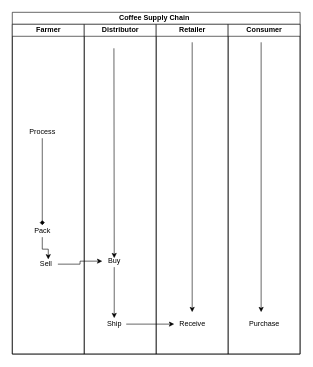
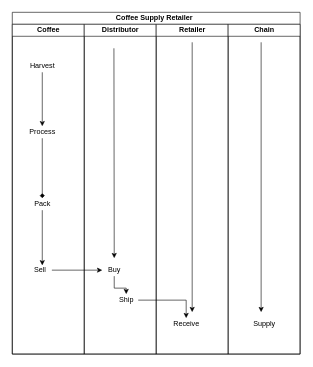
- <mxCell id="2" value="Coffee Supply Chain&amp;nbsp;&amp;nbsp;" style="swimlane;html=1;childLayout=stackLayout;resizeParent=1;resizeParentMax=0;startSize=20;" parent="1" vertex="1"><mxGeometry x="20" y="20" width="480" height="570" as="geometry" /></mxCell>
+ <mxCell id="2" value="Coffee Supply Retailer&amp;nbsp;&amp;nbsp;" style="swimlane;html=1;childLayout=stackLayout;resizeParent=1;resizeParentMax=0;startSize=20;" parent="1" vertex="1"><mxGeometry x="20" y="20" width="480" height="570" as="geometry" /></mxCell>
- <mxCell id="3" value="Farmer" style="swimlane;html=1;startSize=20;" parent="2" vertex="1"><mxGeometry y="20" width="120" height="550" as="geometry" /></mxCell>
+ <mxCell id="3" value="Coffee" style="swimlane;html=1;startSize=20;" parent="2" vertex="1"><mxGeometry y="20" width="120" height="550" as="geometry" /></mxCell>
- <mxCell id="19" value="Consumer" style="swimlane;html=1;startSize=20;" parent="2" vertex="1"><mxGeometry x="360" y="20" width="120" height="550" as="geometry" /></mxCell>
+ <mxCell id="19" value="Chain" style="swimlane;html=1;startSize=20;" parent="2" vertex="1"><mxGeometry x="360" y="20" width="120" height="550" as="geometry" /></mxCell>
+ <mxCell id="5" value="Harvest" style="text;html=1;align=center;verticalAlign=middle;resizable=0;points=[];autosize=1;" parent="3" vertex="1"><mxGeometry x="20" y="60" width="60" height="20" as="geometry" /></mxCell>
+ <mxCell id="4" style="edgeStyle=orthogonalEdgeStyle;rounded=0;orthogonalLoop=1;jettySize=auto;html=1;" parent="3" source="5" target="6" edge="1"><mxGeometry relative="1" as="geometry" /></mxCell>
- <mxCell id="8" value="Pack" style="text;html=1;align=center;verticalAlign=middle;resizable=0;points=[];autosize=1;" parent="3" vertex="1"><mxGeometry x="30" y="335" width="40" height="20" as="geometry" /></mxCell>
+ <mxCell id="8" value="Pack" style="text;html=1;align=center;verticalAlign=middle;resizable=0;points=[];autosize=1;" parent="3" vertex="1"><mxGeometry x="30" y="290" width="40" height="20" as="geometry" /></mxCell>
- <mxCell id="14" value="Buy&lt;br&gt;" style="text;html=1;align=center;verticalAlign=middle;resizable=0;points=[];autosize=1;" parent="11" vertex="1"><mxGeometry x="30" y="385" width="40" height="20" as="geometry" /></mxCell>
+ <mxCell id="14" value="Buy&lt;br&gt;" style="text;html=1;align=center;verticalAlign=middle;resizable=0;points=[];autosize=1;" parent="11" vertex="1"><mxGeometry x="30" y="400" width="40" height="20" as="geometry" /></mxCell>
- <mxCell id="7" value="Sell" style="text;html=1;align=center;verticalAlign=middle;resizable=0;points=[];autosize=1;" parent="3" vertex="1"><mxGeometry x="36" y="390" width="40" height="20" as="geometry" /></mxCell>
+ <mxCell id="7" value="Sell" style="text;html=1;align=center;verticalAlign=middle;resizable=0;points=[];autosize=1;" parent="3" vertex="1"><mxGeometry x="26" y="400" width="40" height="20" as="geometry" /></mxCell>
- <mxCell id="12" value="Ship" style="text;html=1;align=center;verticalAlign=middle;resizable=0;points=[];autosize=1;" parent="11" vertex="1"><mxGeometry x="30" y="490" width="40" height="20" as="geometry" /></mxCell>
+ <mxCell id="12" value="Ship" style="text;html=1;align=center;verticalAlign=middle;resizable=0;points=[];autosize=1;" parent="11" vertex="1"><mxGeometry x="50" y="450" width="40" height="20" as="geometry" /></mxCell>
- <mxCell id="17" value="Receive" style="text;html=1;align=center;verticalAlign=middle;resizable=0;points=[];autosize=1;" parent="16" vertex="1"><mxGeometry x="30" y="490" width="60" height="20" as="geometry" /></mxCell>
+ <mxCell id="17" value="Receive" style="text;html=1;align=center;verticalAlign=middle;resizable=0;points=[];autosize=1;" parent="16" vertex="1"><mxGeometry x="20" y="490" width="60" height="20" as="geometry" /></mxCell>
- <mxCell id="20" value="Purchase" style="text;html=1;align=center;verticalAlign=middle;resizable=0;points=[];autosize=1;" parent="19" vertex="1"><mxGeometry x="25" y="490" width="70" height="20" as="geometry" /></mxCell>
+ <mxCell id="20" value="Supply" style="text;html=1;align=center;verticalAlign=middle;resizable=0;points=[];autosize=1;" parent="19" vertex="1"><mxGeometry x="25" y="490" width="70" height="20" as="geometry" /></mxCell>
